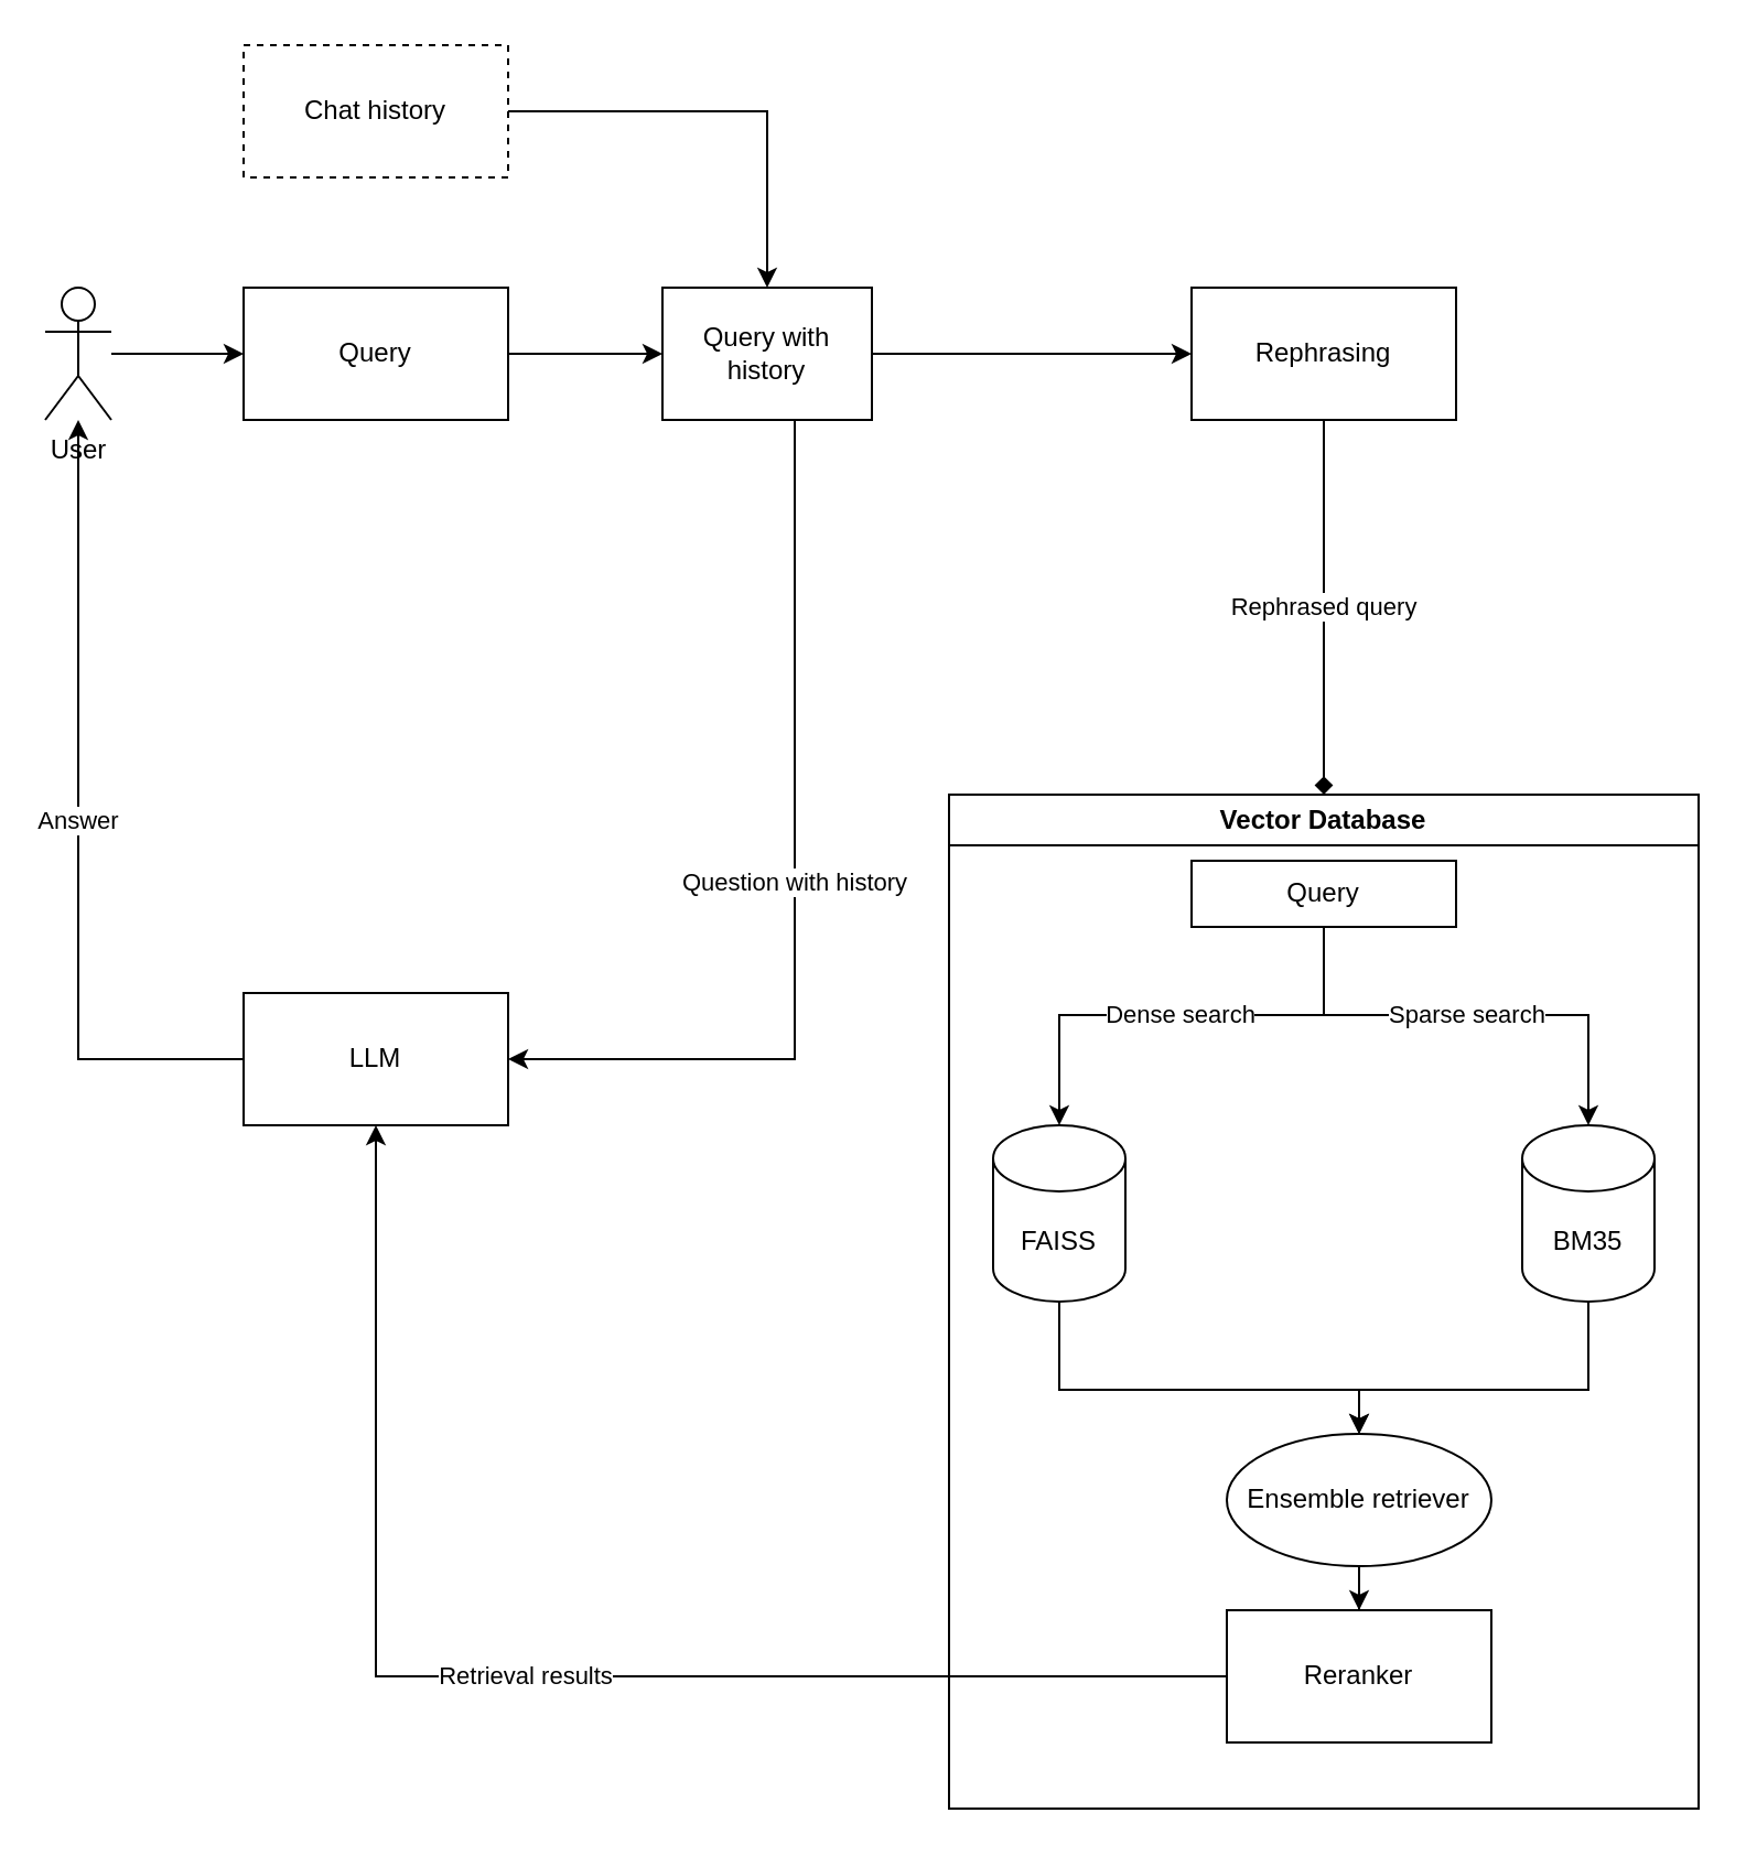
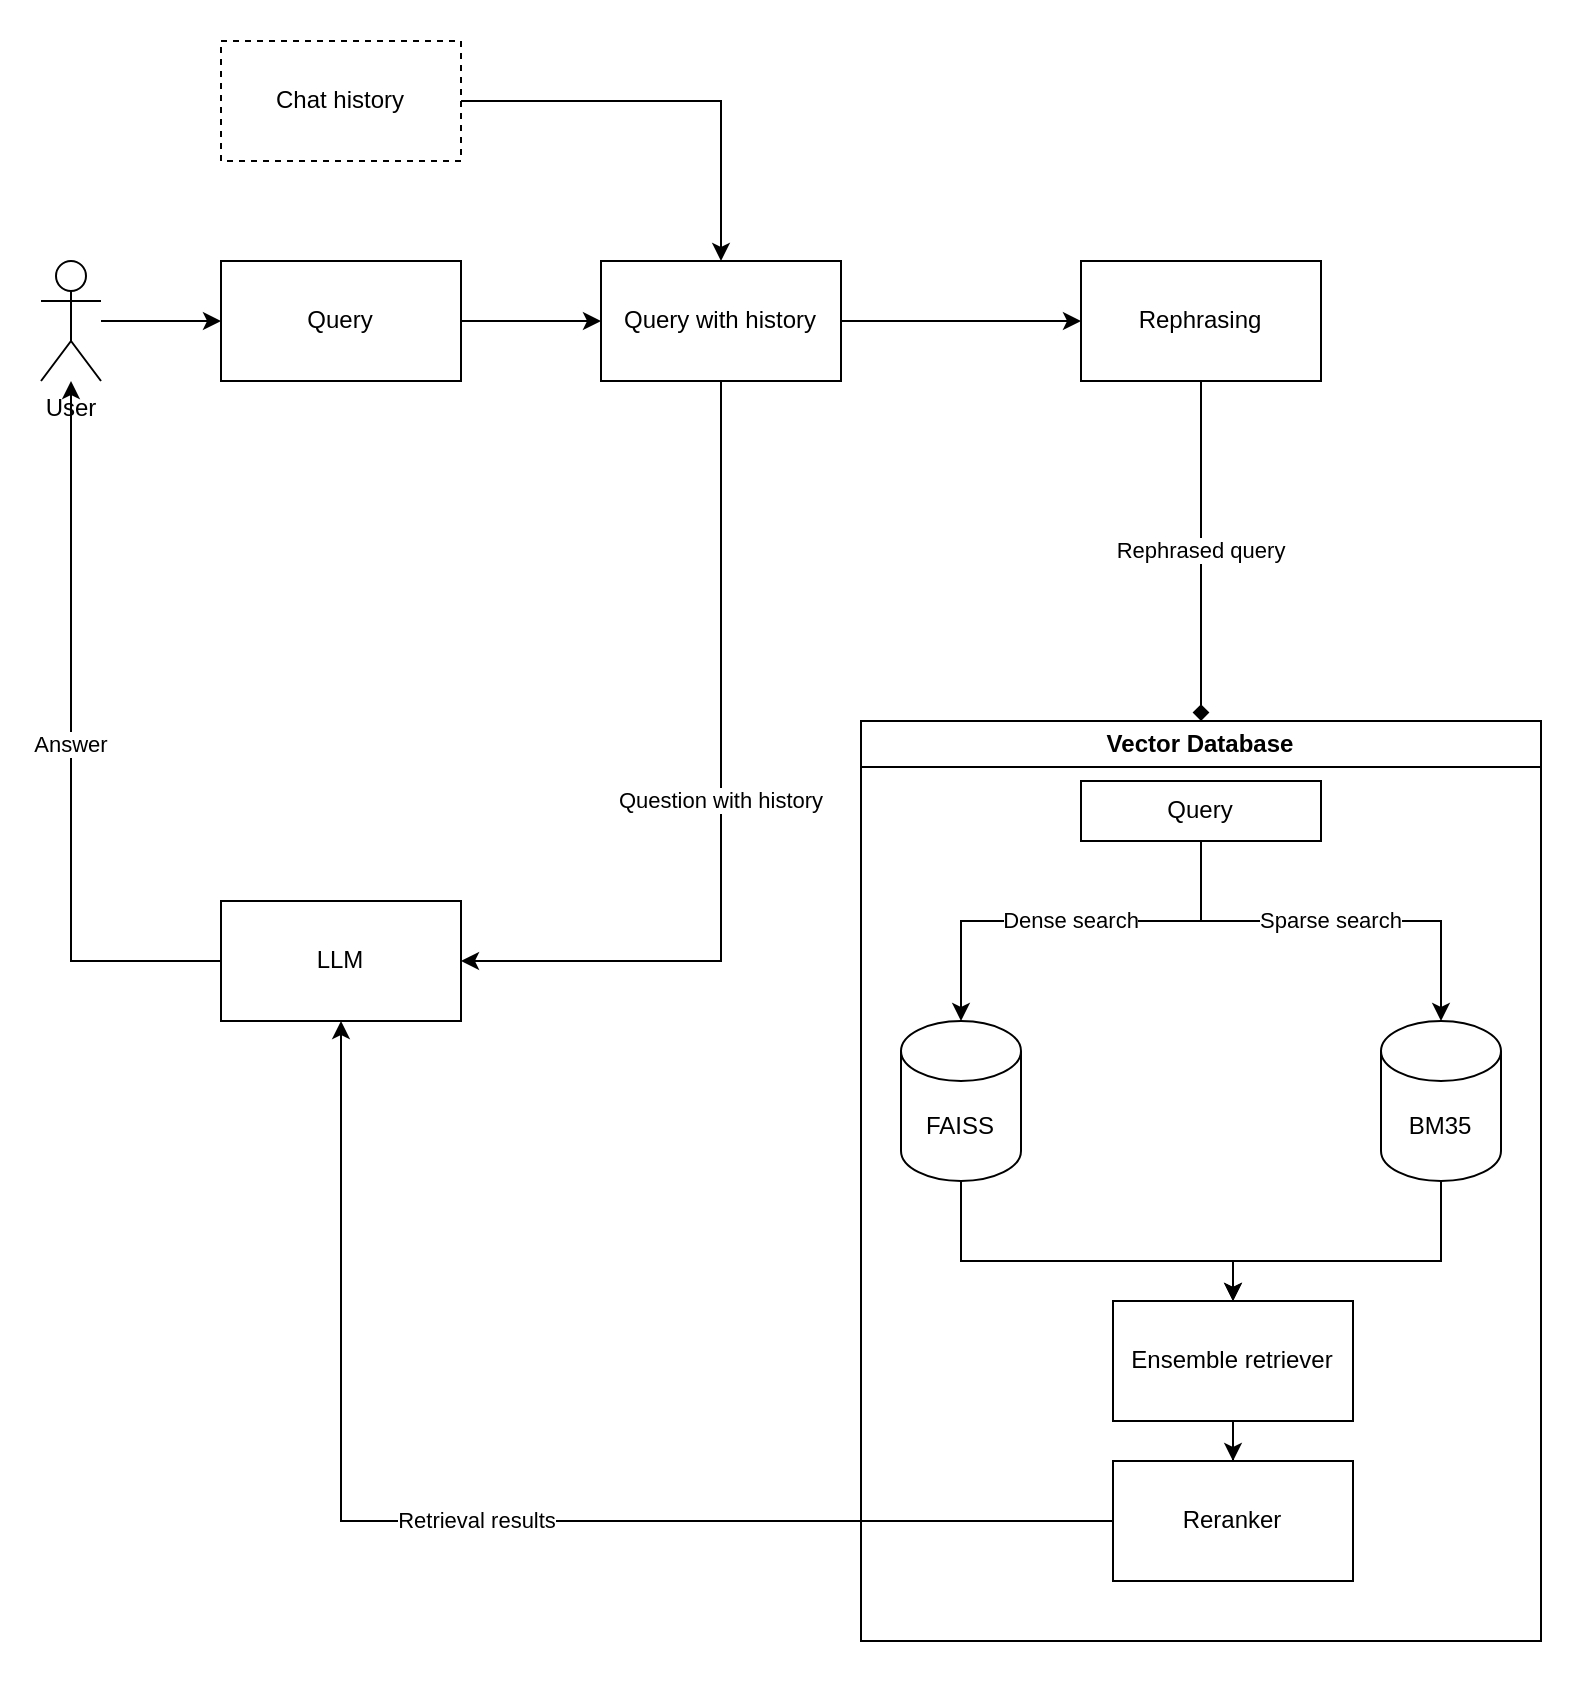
- <mxCell id="26" value="Query with history" style="rounded=0;whiteSpace=wrap;html=1;" vertex="1" parent="1"><mxGeometry x="300" y="130" width="95" height="60" as="geometry" /></mxCell>
+ <mxCell id="26" value="Query with history" style="rounded=0;whiteSpace=wrap;html=1;" vertex="1" parent="1"><mxGeometry x="300" y="130" width="120" height="60" as="geometry" /></mxCell>
- <mxCell id="14" value="Ensemble retriever" style="ellipse;whiteSpace=wrap;html=1;" vertex="1" parent="8"><mxGeometry x="126" y="290" width="120" height="60" as="geometry" /></mxCell>
+ <mxCell id="14" value="Ensemble retriever" style="rounded=0;whiteSpace=wrap;html=1;" vertex="1" parent="8"><mxGeometry x="126" y="290" width="120" height="60" as="geometry" /></mxCell>
